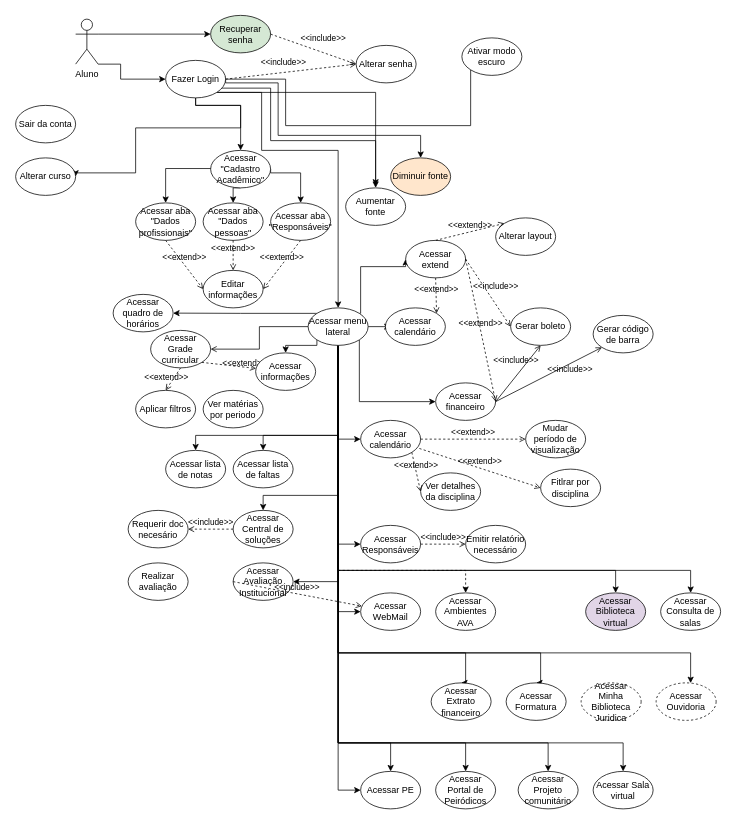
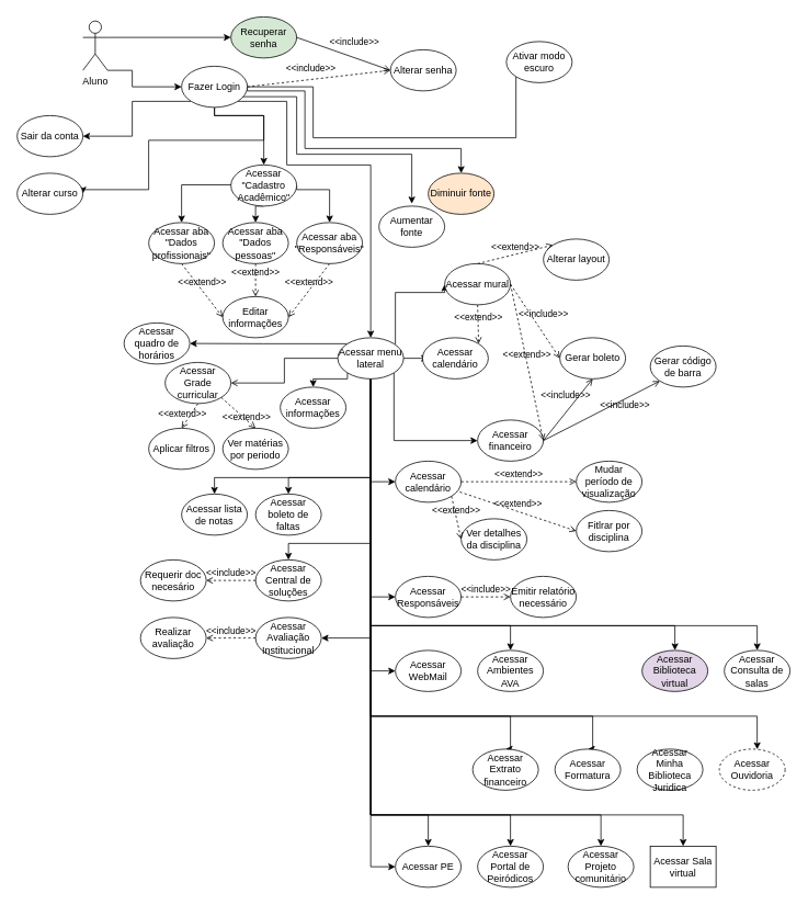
- <mxCell id="16" value="&amp;lt;&amp;lt;include&amp;gt;&amp;gt;" style="html=1;verticalAlign=bottom;labelBackgroundColor=none;endArrow=open;endFill=0;dashed=1;rounded=0;exitX=1;exitY=0.5;exitDx=0;exitDy=0;entryX=0;entryY=0.5;entryDx=0;entryDy=0;" parent="1" source="5" target="15" edge="1"><mxGeometry x="0.176" y="9" width="160" relative="1" as="geometry"><mxPoint x="350" y="120" as="sourcePoint" /><mxPoint x="450" y="75" as="targetPoint" /><mxPoint as="offset" /></mxGeometry></mxCell>
+ <mxCell id="16" value="&amp;lt;&amp;lt;include&amp;gt;&amp;gt;" style="html=1;verticalAlign=bottom;labelBackgroundColor=none;endArrow=open;endFill=0;dashed=0;rounded=0;exitX=1;exitY=0.5;exitDx=0;exitDy=0;entryX=0;entryY=0.5;entryDx=0;entryDy=0;" parent="1" source="5" target="15" edge="1"><mxGeometry x="0.176" y="9" width="160" relative="1" as="geometry"><mxPoint x="350" y="120" as="sourcePoint" /><mxPoint x="450" y="75" as="targetPoint" /><mxPoint as="offset" /></mxGeometry></mxCell>
- <mxCell id="8" style="edgeStyle=orthogonalEdgeStyle;rounded=0;orthogonalLoop=1;jettySize=auto;html=1;exitX=0;exitY=1;exitDx=0;exitDy=0;" parent="1" source="13" target="55" edge="1"><mxGeometry relative="1" as="geometry" /></mxCell>
+ <mxCell id="8" style="edgeStyle=orthogonalEdgeStyle;rounded=0;orthogonalLoop=1;jettySize=auto;html=1;exitX=0;exitY=1;exitDx=0;exitDy=0;entryX=1;entryY=0.5;entryDx=0;entryDy=0;" parent="1" source="13" target="24" edge="1"><mxGeometry relative="1" as="geometry" /></mxCell>
- <mxCell id="58" value="Acessar extend" style="ellipse;whiteSpace=wrap;html=1;" parent="1" vertex="1"><mxGeometry x="540" y="320" width="80" height="50" as="geometry" /></mxCell>
+ <mxCell id="58" value="Acessar mural" style="ellipse;whiteSpace=wrap;html=1;" parent="1" vertex="1"><mxGeometry x="540" y="320" width="80" height="50" as="geometry" /></mxCell>
- <mxCell id="81" value="&amp;lt;&amp;lt;extend&amp;gt;&amp;gt;" style="html=1;verticalAlign=bottom;labelBackgroundColor=none;endArrow=open;endFill=0;dashed=1;rounded=0;exitX=1;exitY=1;exitDx=0;exitDy=0;" parent="1" source="77" target="83" edge="1"><mxGeometry x="0.6" y="-4" width="160" relative="1" as="geometry"><mxPoint x="250" y="500" as="sourcePoint" /><mxPoint x="230" y="540" as="targetPoint" /><mxPoint as="offset" /></mxGeometry></mxCell>
+ <mxCell id="81" value="&amp;lt;&amp;lt;extend&amp;gt;&amp;gt;" style="html=1;verticalAlign=bottom;labelBackgroundColor=none;endArrow=open;endFill=0;dashed=1;rounded=0;exitX=1;exitY=1;exitDx=0;exitDy=0;entryX=0.5;entryY=0;entryDx=0;entryDy=0;" parent="1" source="77" target="80" edge="1"><mxGeometry x="0.6" y="-4" width="160" relative="1" as="geometry"><mxPoint x="250" y="500" as="sourcePoint" /><mxPoint x="230" y="540" as="targetPoint" /><mxPoint as="offset" /></mxGeometry></mxCell>
- <mxCell id="84" value="Acessar lista de faltas" style="ellipse;whiteSpace=wrap;html=1;" parent="1" vertex="1"><mxGeometry x="310" y="600" width="80" height="50" as="geometry" /></mxCell>
+ <mxCell id="84" value="Acessar boleto de faltas" style="ellipse;whiteSpace=wrap;html=1;" parent="1" vertex="1"><mxGeometry x="310" y="600" width="80" height="50" as="geometry" /></mxCell>
- <mxCell id="75" value="Fitlrar por disciplina" style="ellipse;whiteSpace=wrap;html=1;" parent="1" vertex="1"><mxGeometry x="720" y="625" width="80" height="50" as="geometry" /></mxCell>
+ <mxCell id="75" value="Fitlrar por disciplina" style="ellipse;whiteSpace=wrap;html=1;" parent="1" vertex="1"><mxGeometry x="700" y="620" width="80" height="50" as="geometry" /></mxCell>
- <mxCell id="44" style="edgeStyle=orthogonalEdgeStyle;rounded=0;orthogonalLoop=1;jettySize=auto;html=1;entryX=0.5;entryY=0;entryDx=0;entryDy=0;dashed=1;" parent="1" source="54" target="96" edge="1"><mxGeometry relative="1" as="geometry"><Array as="points"><mxPoint x="450" y="760" /><mxPoint x="620" y="760" /></Array></mxGeometry></mxCell>
+ <mxCell id="44" style="edgeStyle=orthogonalEdgeStyle;rounded=0;orthogonalLoop=1;jettySize=auto;html=1;entryX=0.5;entryY=0;entryDx=0;entryDy=0;" parent="1" source="54" target="96" edge="1"><mxGeometry relative="1" as="geometry"><Array as="points"><mxPoint x="450" y="760" /><mxPoint x="620" y="760" /></Array></mxGeometry></mxCell>
- <mxCell id="91" value="&amp;lt;&amp;lt;include&amp;gt;&amp;gt;" style="html=1;verticalAlign=bottom;labelBackgroundColor=none;endArrow=open;endFill=0;dashed=1;rounded=0;exitX=0;exitY=0.5;exitDx=0;exitDy=0;" parent="1" source="89" target="95" edge="1"><mxGeometry width="160" relative="1" as="geometry"><mxPoint x="370" y="820" as="sourcePoint" /><mxPoint x="390" y="885" as="targetPoint" /><mxPoint as="offset" /></mxGeometry></mxCell>
+ <mxCell id="91" value="&amp;lt;&amp;lt;include&amp;gt;&amp;gt;" style="html=1;verticalAlign=bottom;labelBackgroundColor=none;endArrow=open;endFill=0;dashed=1;rounded=0;exitX=0;exitY=0.5;exitDx=0;exitDy=0;entryX=1;entryY=0.5;entryDx=0;entryDy=0;" parent="1" source="89" target="90" edge="1"><mxGeometry width="160" relative="1" as="geometry"><mxPoint x="370" y="820" as="sourcePoint" /><mxPoint x="390" y="885" as="targetPoint" /><mxPoint as="offset" /></mxGeometry></mxCell>
- <mxCell id="101" value="Acessar Minha Biblioteca Juridica" style="ellipse;whiteSpace=wrap;html=1;dashed=1;" parent="1" vertex="1"><mxGeometry x="774" y="910" width="80" height="50" as="geometry" /></mxCell>
+ <mxCell id="101" value="Acessar Minha Biblioteca Juridica" style="ellipse;whiteSpace=wrap;html=1;" parent="1" vertex="1"><mxGeometry x="774" y="910" width="80" height="50" as="geometry" /></mxCell>
- <mxCell id="106" value="Acessar Sala virtual" style="ellipse;whiteSpace=wrap;html=1;" parent="1" vertex="1"><mxGeometry x="790" y="1028" width="80" height="50" as="geometry" /></mxCell>
+ <mxCell id="106" value="Acessar Sala virtual" style="whiteSpace=wrap;html=1;rounded=0;" parent="1" vertex="1"><mxGeometry x="790" y="1028" width="80" height="50" as="geometry" /></mxCell>
